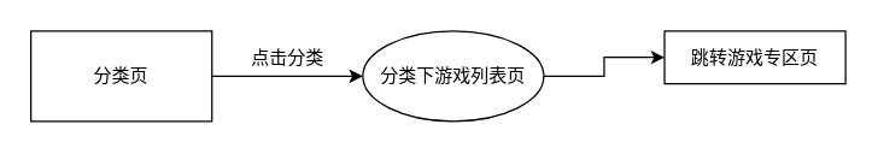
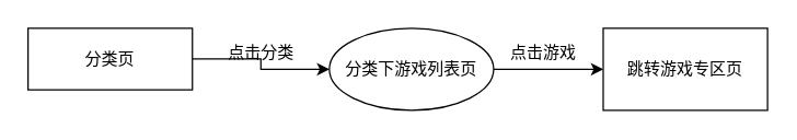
+ <mxCell id="8" value="点击游戏" style="text;html=1;align=center;verticalAlign=middle;resizable=0;points=[];autosize=1;" vertex="1" parent="1"><mxGeometry x="366" y="28" width="60" height="20" as="geometry" /></mxCell>
- <mxCell id="6" value="跳转游戏专区页" style="rounded=0;whiteSpace=wrap;html=1;" vertex="1" parent="1"><mxGeometry x="440" y="20" width="120" height="35" as="geometry" /></mxCell>
+ <mxCell id="6" value="跳转游戏专区页" style="rounded=0;whiteSpace=wrap;html=1;" vertex="1" parent="1"><mxGeometry x="440" y="20" width="120" height="60" as="geometry" /></mxCell>
- <mxCell id="3" value="分类页" style="rounded=0;whiteSpace=wrap;html=1;" vertex="1" parent="1"><mxGeometry x="20" y="20" width="120" height="60" as="geometry" /></mxCell>
+ <mxCell id="3" value="分类页" style="rounded=0;whiteSpace=wrap;html=1;" vertex="1" parent="1"><mxGeometry x="20" y="20" width="120" height="45" as="geometry" /></mxCell>
